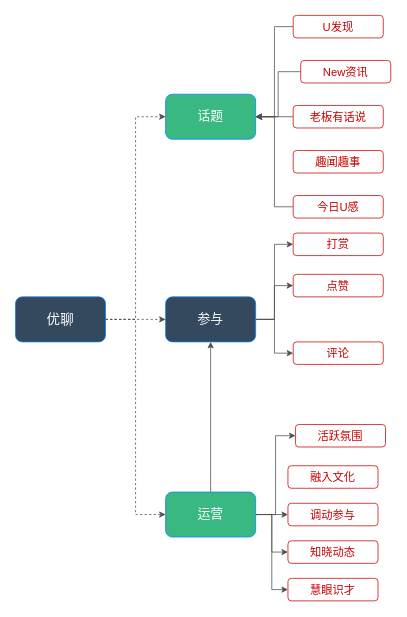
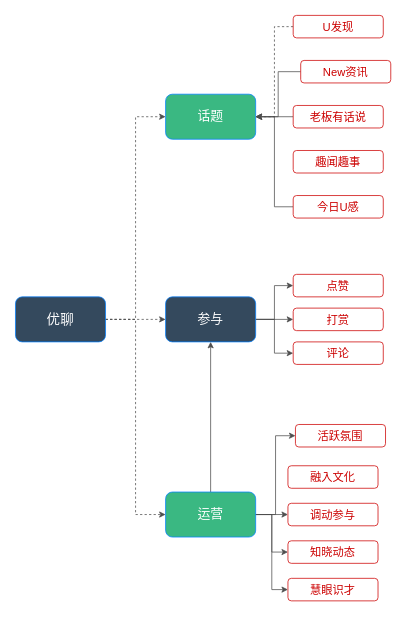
- <mxCell id="7" style="edgeStyle=orthogonalEdgeStyle;rounded=0;orthogonalLoop=1;jettySize=auto;html=1;entryX=1;entryY=0.5;entryDx=0;entryDy=0;strokeColor=#4D4D4D;" edge="1" parent="1" source="8" target="6"><mxGeometry relative="1" as="geometry" /></mxCell>
+ <mxCell id="7" style="edgeStyle=orthogonalEdgeStyle;rounded=0;orthogonalLoop=1;jettySize=auto;html=1;entryX=1;entryY=0.5;entryDx=0;entryDy=0;strokeColor=#4D4D4D;dashed=1;" edge="1" parent="1" source="8" target="6"><mxGeometry relative="1" as="geometry" /></mxCell>
- <mxCell id="21" value="&lt;font style=&quot;font-size: 15px&quot; color=&quot;#cc0000&quot;&gt;打赏&lt;/font&gt;" style="rounded=1;whiteSpace=wrap;html=1;strokeColor=#CC0000;strokeWidth=1;fillColor=#FFFFFF;" vertex="1" parent="1"><mxGeometry x="390" y="310" width="120" height="30" as="geometry" /></mxCell>
+ <mxCell id="21" value="&lt;font style=&quot;font-size: 15px&quot; color=&quot;#cc0000&quot;&gt;打赏&lt;/font&gt;" style="rounded=1;whiteSpace=wrap;html=1;strokeColor=#CC0000;strokeWidth=1;fillColor=#FFFFFF;" vertex="1" parent="1"><mxGeometry x="390" y="410" width="120" height="30" as="geometry" /></mxCell>
